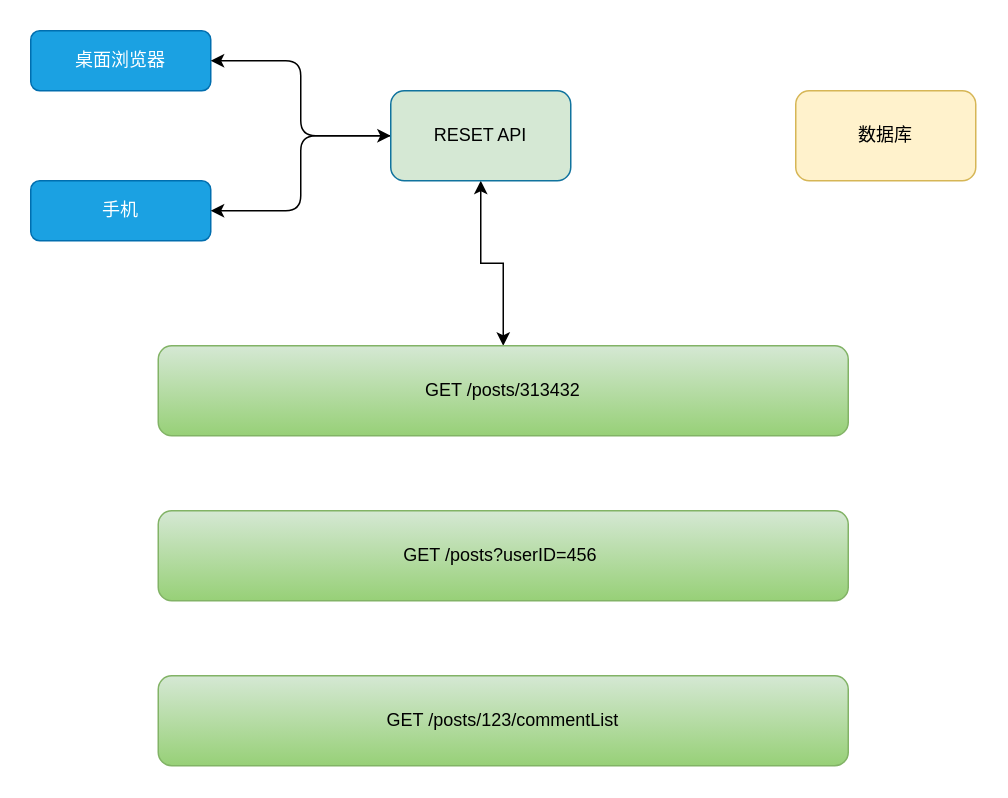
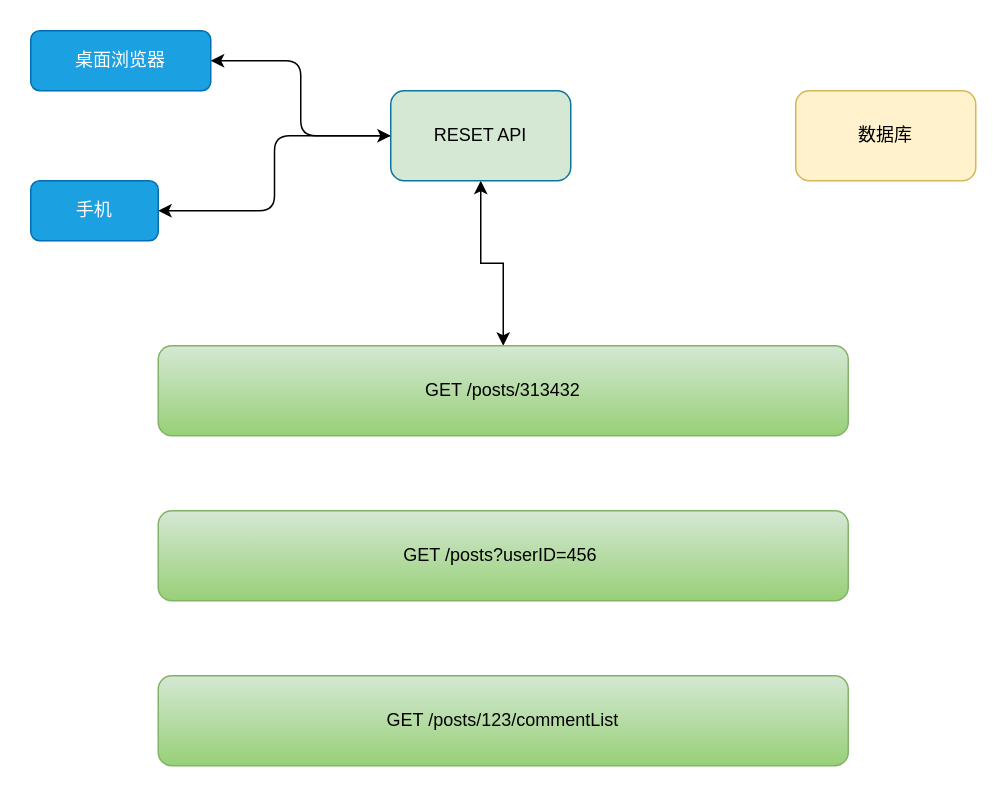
- <mxCell id="3" value="手机" style="rounded=1;whiteSpace=wrap;html=1;fillColor=#1ba1e2;strokeColor=#006EAF;fontColor=#ffffff;" vertex="1" parent="1"><mxGeometry x="20" y="120" width="120" height="40" as="geometry" /></mxCell>
+ <mxCell id="3" value="手机" style="rounded=1;whiteSpace=wrap;html=1;fillColor=#1ba1e2;strokeColor=#006EAF;fontColor=#ffffff;" vertex="1" parent="1"><mxGeometry x="20" y="120" width="85" height="40" as="geometry" /></mxCell>
